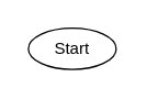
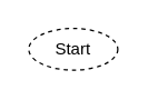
- <mxCell id="2" value="Start" style="ellipse;whiteSpace=wrap;html=1;" vertex="1" parent="1"><mxGeometry x="20" y="20" width="64" height="30" as="geometry" /></mxCell>
+ <mxCell id="2" value="Start" style="ellipse;whiteSpace=wrap;html=1;dashed=1;" vertex="1" parent="1"><mxGeometry x="20" y="20" width="64" height="30" as="geometry" /></mxCell>
